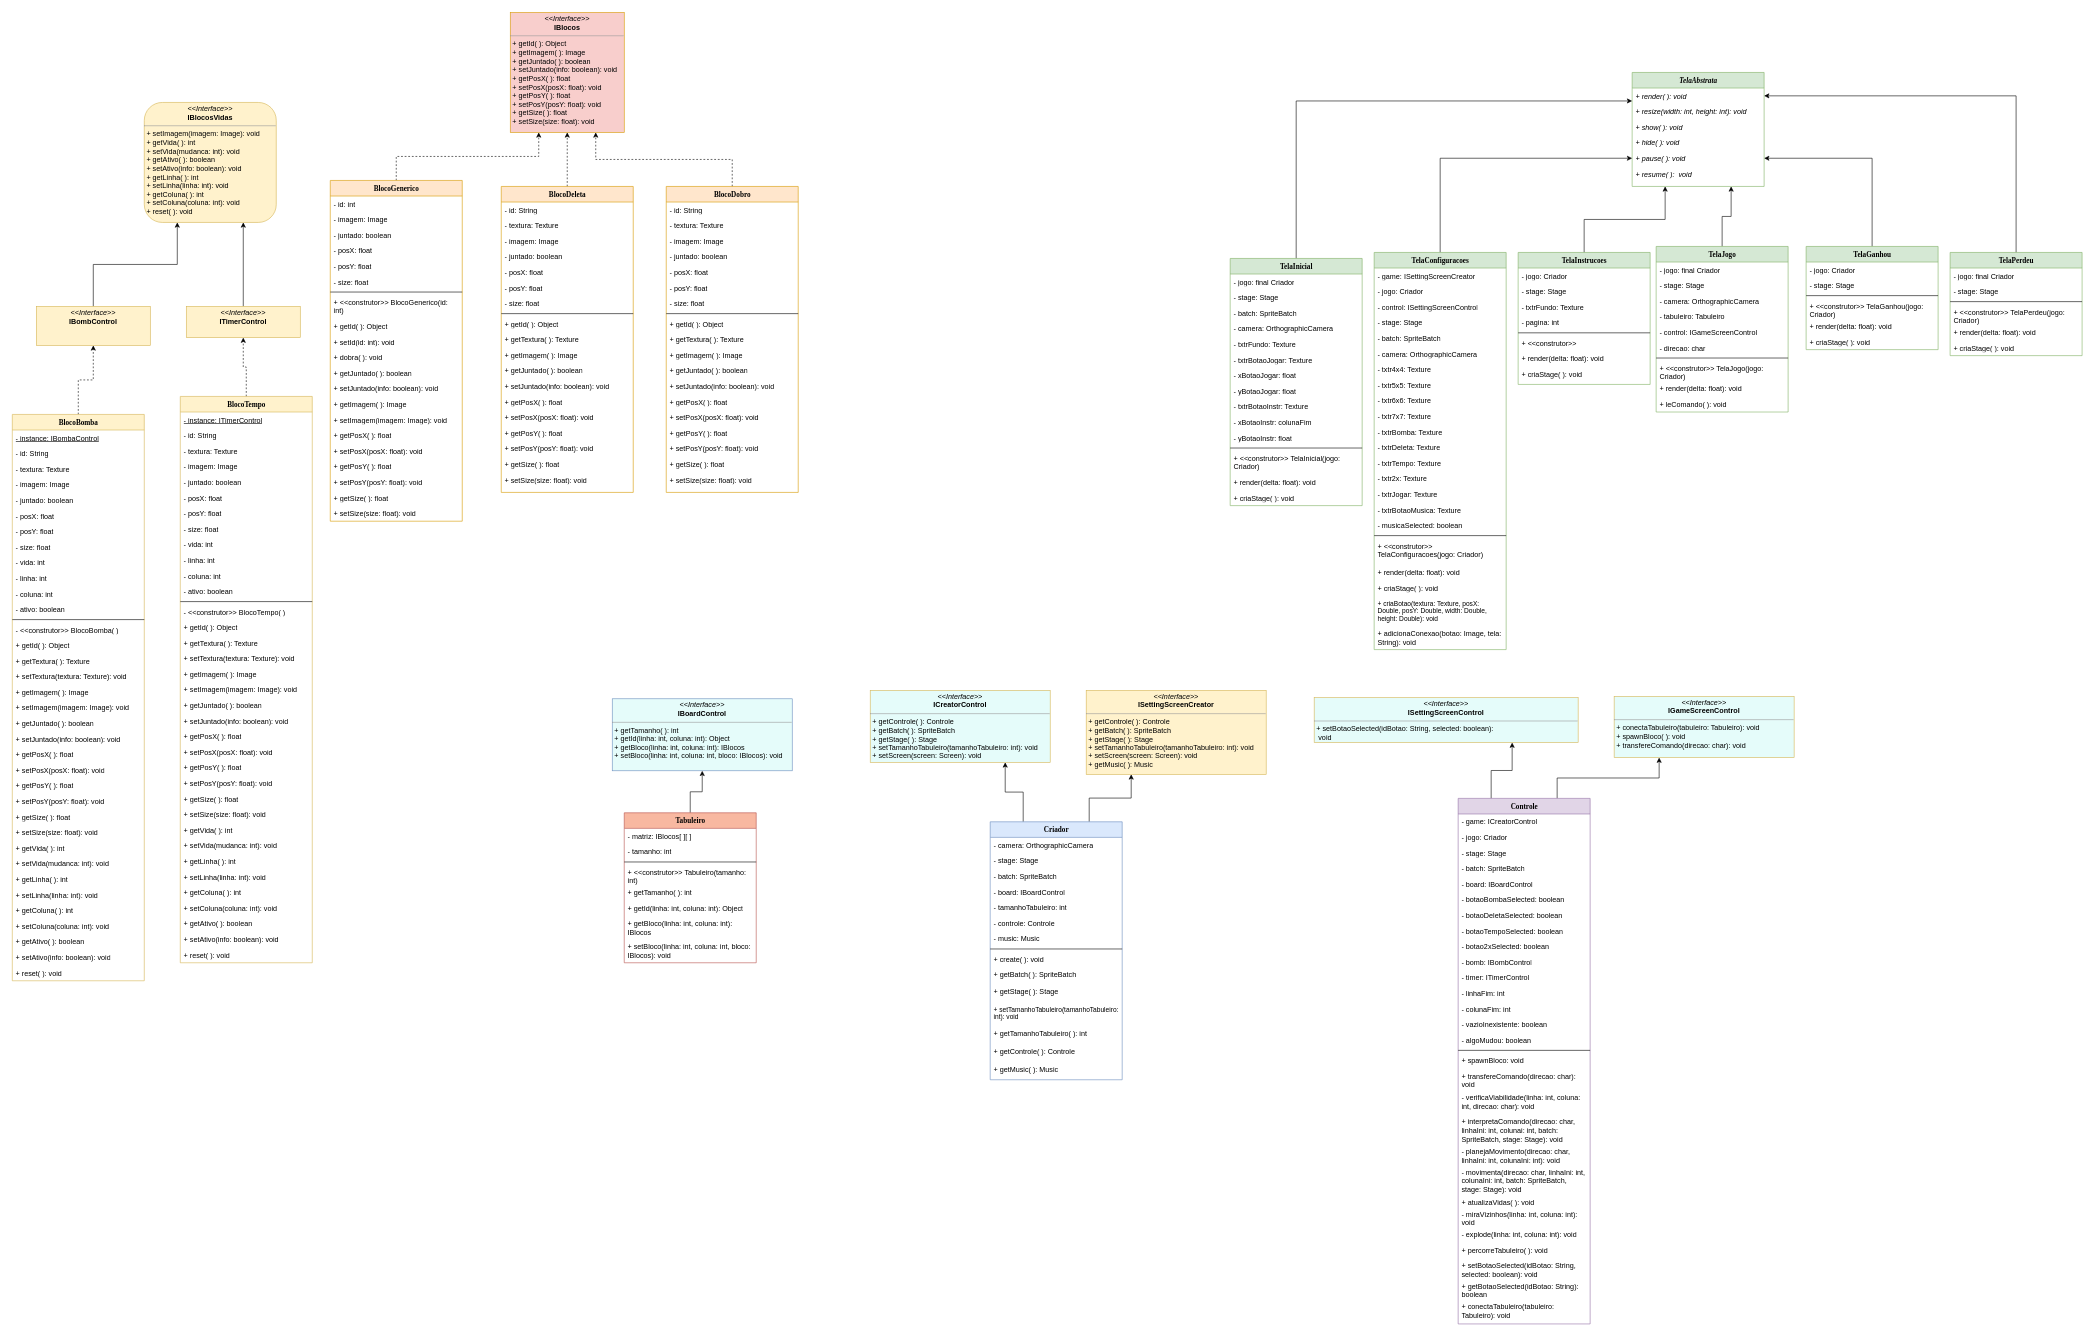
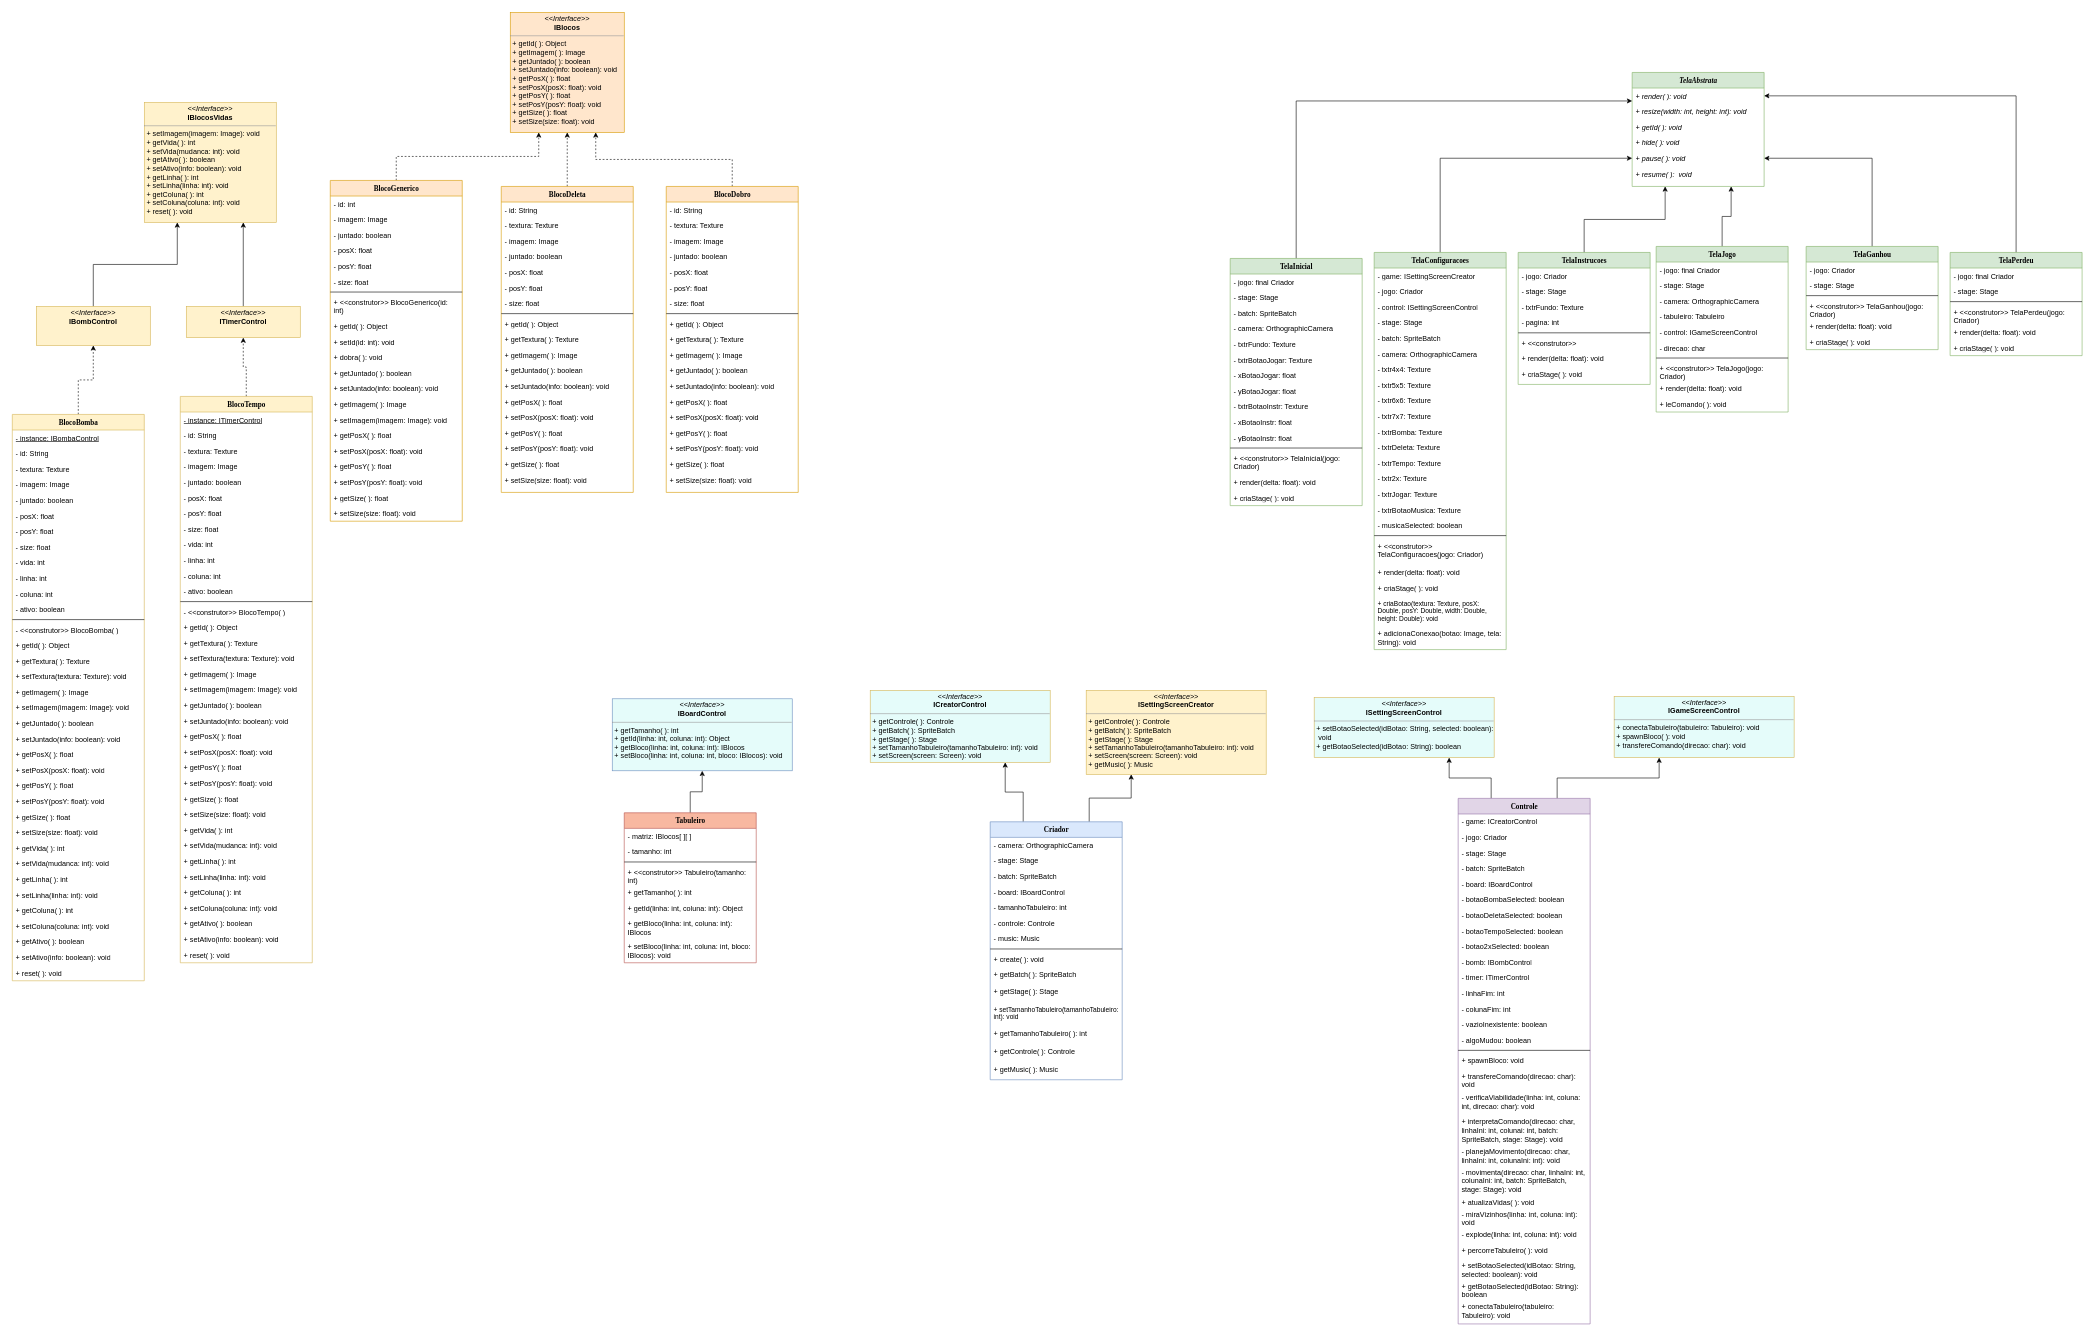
- <mxCell id="105" value="&lt;p style=&quot;margin:0px;margin-top:4px;text-align:center;&quot;&gt;&lt;i&gt;&amp;lt;&amp;lt;Interface&amp;gt;&amp;gt;&lt;/i&gt;&lt;br&gt;&lt;b&gt;IBlocos&lt;/b&gt;&lt;/p&gt;&lt;hr size=&quot;1&quot;&gt;&lt;p style=&quot;margin:0px;margin-left:4px;&quot;&gt;+ getId( ): Object&lt;br&gt;+ getImagem( ): Image&lt;/p&gt;&lt;p style=&quot;margin:0px;margin-left:4px;&quot;&gt;+ getJuntado( ): boolean&lt;/p&gt;&lt;p style=&quot;margin:0px;margin-left:4px;&quot;&gt;+ setJuntado(info: boolean): void&lt;/p&gt;&lt;p style=&quot;margin:0px;margin-left:4px;&quot;&gt;+ getPosX( ): float&lt;/p&gt;&lt;p style=&quot;margin:0px;margin-left:4px;&quot;&gt;+ setPosX(posX: float): void&lt;/p&gt;&lt;p style=&quot;margin:0px;margin-left:4px;&quot;&gt;+ getPosY( ): float&lt;/p&gt;&lt;p style=&quot;margin: 0px 0px 0px 4px;&quot;&gt;+ setPosY(posY: float): void&lt;/p&gt;&lt;p style=&quot;margin: 0px 0px 0px 4px;&quot;&gt;+ getSize( ): float&lt;/p&gt;&lt;p style=&quot;margin: 0px 0px 0px 4px;&quot;&gt;+ setSize(size: float): void&lt;/p&gt;" style="verticalAlign=top;align=left;overflow=fill;fontSize=12;fontFamily=Helvetica;html=1;fillColor=#f8cecc;strokeColor=#d79b00;" parent="1" vertex="1"><mxGeometry x="850" y="20" width="190" height="200" as="geometry" /></mxCell>
+ <mxCell id="105" value="&lt;p style=&quot;margin:0px;margin-top:4px;text-align:center;&quot;&gt;&lt;i&gt;&amp;lt;&amp;lt;Interface&amp;gt;&amp;gt;&lt;/i&gt;&lt;br&gt;&lt;b&gt;IBlocos&lt;/b&gt;&lt;/p&gt;&lt;hr size=&quot;1&quot;&gt;&lt;p style=&quot;margin:0px;margin-left:4px;&quot;&gt;+ getId( ): Object&lt;br&gt;+ getImagem( ): Image&lt;/p&gt;&lt;p style=&quot;margin:0px;margin-left:4px;&quot;&gt;+ getJuntado( ): boolean&lt;/p&gt;&lt;p style=&quot;margin:0px;margin-left:4px;&quot;&gt;+ setJuntado(info: boolean): void&lt;/p&gt;&lt;p style=&quot;margin:0px;margin-left:4px;&quot;&gt;+ getPosX( ): float&lt;/p&gt;&lt;p style=&quot;margin:0px;margin-left:4px;&quot;&gt;+ setPosX(posX: float): void&lt;/p&gt;&lt;p style=&quot;margin:0px;margin-left:4px;&quot;&gt;+ getPosY( ): float&lt;/p&gt;&lt;p style=&quot;margin: 0px 0px 0px 4px;&quot;&gt;+ setPosY(posY: float): void&lt;/p&gt;&lt;p style=&quot;margin: 0px 0px 0px 4px;&quot;&gt;+ getSize( ): float&lt;/p&gt;&lt;p style=&quot;margin: 0px 0px 0px 4px;&quot;&gt;+ setSize(size: float): void&lt;/p&gt;" style="verticalAlign=top;align=left;overflow=fill;fontSize=12;fontFamily=Helvetica;html=1;fillColor=#ffe6cc;strokeColor=#d79b00;" parent="1" vertex="1"><mxGeometry x="850" y="20" width="190" height="200" as="geometry" /></mxCell>
- <mxCell id="110" value="&lt;i&gt;+ show( ): void&amp;nbsp;&lt;/i&gt;" style="text;html=1;strokeColor=none;fillColor=none;align=left;verticalAlign=top;spacingLeft=4;spacingRight=4;whiteSpace=wrap;overflow=hidden;rotatable=0;points=[[0,0.5],[1,0.5]];portConstraint=eastwest;" parent="107" vertex="1"><mxGeometry y="78" width="220" height="26" as="geometry" /></mxCell>
+ <mxCell id="110" value="&lt;i&gt;+ getId( ): void&amp;nbsp;&lt;/i&gt;" style="text;html=1;strokeColor=none;fillColor=none;align=left;verticalAlign=top;spacingLeft=4;spacingRight=4;whiteSpace=wrap;overflow=hidden;rotatable=0;points=[[0,0.5],[1,0.5]];portConstraint=eastwest;" parent="107" vertex="1"><mxGeometry y="78" width="220" height="26" as="geometry" /></mxCell>
- <mxCell id="106" value="&lt;p style=&quot;margin:0px;margin-top:4px;text-align:center;&quot;&gt;&lt;i&gt;&amp;lt;&amp;lt;Interface&amp;gt;&amp;gt;&lt;/i&gt;&lt;br&gt;&lt;b&gt;IBlocosVidas&lt;/b&gt;&lt;/p&gt;&lt;hr size=&quot;1&quot;&gt;&lt;p style=&quot;margin:0px;margin-left:4px;&quot;&gt;+ setImagem(imagem: Image): void&lt;/p&gt;&lt;p style=&quot;margin:0px;margin-left:4px;&quot;&gt;+ getVida( ): int&lt;/p&gt;&lt;p style=&quot;margin:0px;margin-left:4px;&quot;&gt;+ setVida(mudanca: int): void&lt;/p&gt;&lt;p style=&quot;margin:0px;margin-left:4px;&quot;&gt;+ getAtivo( ): boolean&lt;/p&gt;&lt;p style=&quot;margin:0px;margin-left:4px;&quot;&gt;+ setAtivo(info: boolean): void&lt;/p&gt;&lt;p style=&quot;margin:0px;margin-left:4px;&quot;&gt;+ getLinha( ): int&lt;/p&gt;&lt;p style=&quot;margin:0px;margin-left:4px;&quot;&gt;+ setLinha(linha: int): void&lt;/p&gt;&lt;p style=&quot;margin:0px;margin-left:4px;&quot;&gt;+ getColuna( ): int&lt;/p&gt;&lt;p style=&quot;margin:0px;margin-left:4px;&quot;&gt;+ setColuna(coluna: int): void&lt;/p&gt;&lt;p style=&quot;margin:0px;margin-left:4px;&quot;&gt;+ reset( ): void&lt;/p&gt;" style="verticalAlign=top;align=left;overflow=fill;fontSize=12;fontFamily=Helvetica;html=1;fillColor=#fff2cc;strokeColor=#d6b656;rounded=1;" parent="1" vertex="1"><mxGeometry x="240" y="170" width="220" height="200" as="geometry" /></mxCell>
+ <mxCell id="106" value="&lt;p style=&quot;margin:0px;margin-top:4px;text-align:center;&quot;&gt;&lt;i&gt;&amp;lt;&amp;lt;Interface&amp;gt;&amp;gt;&lt;/i&gt;&lt;br&gt;&lt;b&gt;IBlocosVidas&lt;/b&gt;&lt;/p&gt;&lt;hr size=&quot;1&quot;&gt;&lt;p style=&quot;margin:0px;margin-left:4px;&quot;&gt;+ setImagem(imagem: Image): void&lt;/p&gt;&lt;p style=&quot;margin:0px;margin-left:4px;&quot;&gt;+ getVida( ): int&lt;/p&gt;&lt;p style=&quot;margin:0px;margin-left:4px;&quot;&gt;+ setVida(mudanca: int): void&lt;/p&gt;&lt;p style=&quot;margin:0px;margin-left:4px;&quot;&gt;+ getAtivo( ): boolean&lt;/p&gt;&lt;p style=&quot;margin:0px;margin-left:4px;&quot;&gt;+ setAtivo(info: boolean): void&lt;/p&gt;&lt;p style=&quot;margin:0px;margin-left:4px;&quot;&gt;+ getLinha( ): int&lt;/p&gt;&lt;p style=&quot;margin:0px;margin-left:4px;&quot;&gt;+ setLinha(linha: int): void&lt;/p&gt;&lt;p style=&quot;margin:0px;margin-left:4px;&quot;&gt;+ getColuna( ): int&lt;/p&gt;&lt;p style=&quot;margin:0px;margin-left:4px;&quot;&gt;+ setColuna(coluna: int): void&lt;/p&gt;&lt;p style=&quot;margin:0px;margin-left:4px;&quot;&gt;+ reset( ): void&lt;/p&gt;" style="verticalAlign=top;align=left;overflow=fill;fontSize=12;fontFamily=Helvetica;html=1;fillColor=#fff2cc;strokeColor=#d6b656;" parent="1" vertex="1"><mxGeometry x="240" y="170" width="220" height="200" as="geometry" /></mxCell>
- <mxCell id="125" value="- xBotaoInstr: colunaFim" style="text;html=1;strokeColor=none;fillColor=none;align=left;verticalAlign=top;spacingLeft=4;spacingRight=4;whiteSpace=wrap;overflow=hidden;rotatable=0;points=[[0,0.5],[1,0.5]];portConstraint=eastwest;" parent="115" vertex="1"><mxGeometry y="260" width="220" height="26" as="geometry" /></mxCell>
+ <mxCell id="125" value="- xBotaoInstr: float" style="text;html=1;strokeColor=none;fillColor=none;align=left;verticalAlign=top;spacingLeft=4;spacingRight=4;whiteSpace=wrap;overflow=hidden;rotatable=0;points=[[0,0.5],[1,0.5]];portConstraint=eastwest;" parent="115" vertex="1"><mxGeometry y="260" width="220" height="26" as="geometry" /></mxCell>
- <mxCell id="299" value="&lt;p style=&quot;margin:0px;margin-top:4px;text-align:center;&quot;&gt;&lt;i&gt;&amp;lt;&amp;lt;Interface&amp;gt;&amp;gt;&lt;/i&gt;&lt;br&gt;&lt;b&gt;ISettingScreenControl&lt;/b&gt;&lt;/p&gt;&lt;hr size=&quot;1&quot;&gt;&lt;p style=&quot;margin:0px;margin-left:4px;&quot;&gt;+ setBotaoSelected(idBotao: String, selected: boolean):&lt;/p&gt;&lt;p style=&quot;margin:0px;margin-left:4px;&quot;&gt;&amp;nbsp;void&lt;/p&gt;&lt;p style=&quot;margin:0px;margin-left:4px;&quot;&gt;+ getBotaoSelected(idBotao: String): boolean&lt;/p&gt;&lt;p style=&quot;margin:0px;margin-left:4px;&quot;&gt;&lt;br&gt;&lt;/p&gt;" style="verticalAlign=top;align=left;overflow=fill;fontSize=12;fontFamily=Helvetica;html=1;fillColor=#E5FCFA;strokeColor=#d6b656;" vertex="1" parent="1"><mxGeometry x="2190" y="1162" width="440" height="75" as="geometry" /></mxCell>
+ <mxCell id="299" value="&lt;p style=&quot;margin:0px;margin-top:4px;text-align:center;&quot;&gt;&lt;i&gt;&amp;lt;&amp;lt;Interface&amp;gt;&amp;gt;&lt;/i&gt;&lt;br&gt;&lt;b&gt;ISettingScreenControl&lt;/b&gt;&lt;/p&gt;&lt;hr size=&quot;1&quot;&gt;&lt;p style=&quot;margin:0px;margin-left:4px;&quot;&gt;+ setBotaoSelected(idBotao: String, selected: boolean):&lt;/p&gt;&lt;p style=&quot;margin:0px;margin-left:4px;&quot;&gt;&amp;nbsp;void&lt;/p&gt;&lt;p style=&quot;margin:0px;margin-left:4px;&quot;&gt;+ getBotaoSelected(idBotao: String): boolean&lt;/p&gt;&lt;p style=&quot;margin:0px;margin-left:4px;&quot;&gt;&lt;br&gt;&lt;/p&gt;" style="verticalAlign=top;align=left;overflow=fill;fontSize=12;fontFamily=Helvetica;html=1;fillColor=#E5FCFA;strokeColor=#d6b656;" vertex="1" parent="1"><mxGeometry x="2190" y="1162" width="300" height="100" as="geometry" /></mxCell>
